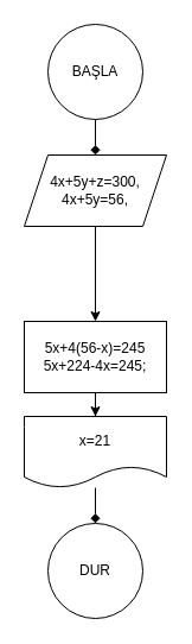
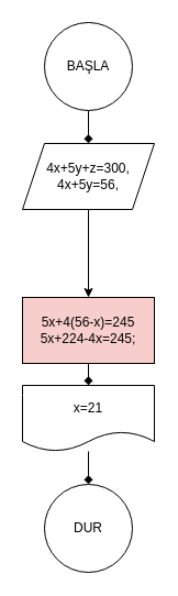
- <mxCell id="8" value="5x+4(56-x)=245&lt;br&gt;5x+224-4x=245;&lt;br&gt;" style="whiteSpace=wrap;html=1;" vertex="1" parent="1"><mxGeometry x="20" y="270" width="120" height="60" as="geometry" /></mxCell>
+ <mxCell id="8" value="5x+4(56-x)=245&lt;br&gt;5x+224-4x=245;&lt;br&gt;" style="whiteSpace=wrap;html=1;fillColor=#f8cecc;" vertex="1" parent="1"><mxGeometry x="20" y="270" width="120" height="60" as="geometry" /></mxCell>
- <mxCell id="7" value="" style="edgeStyle=orthogonalEdgeStyle;rounded=0;orthogonalLoop=1;jettySize=auto;html=1;" edge="1" parent="1" source="8" target="10"><mxGeometry relative="1" as="geometry" /></mxCell>
+ <mxCell id="7" value="" style="edgeStyle=orthogonalEdgeStyle;rounded=0;orthogonalLoop=1;jettySize=auto;html=1;endArrow=diamond;" edge="1" parent="1" source="8" target="10"><mxGeometry relative="1" as="geometry" /></mxCell>
